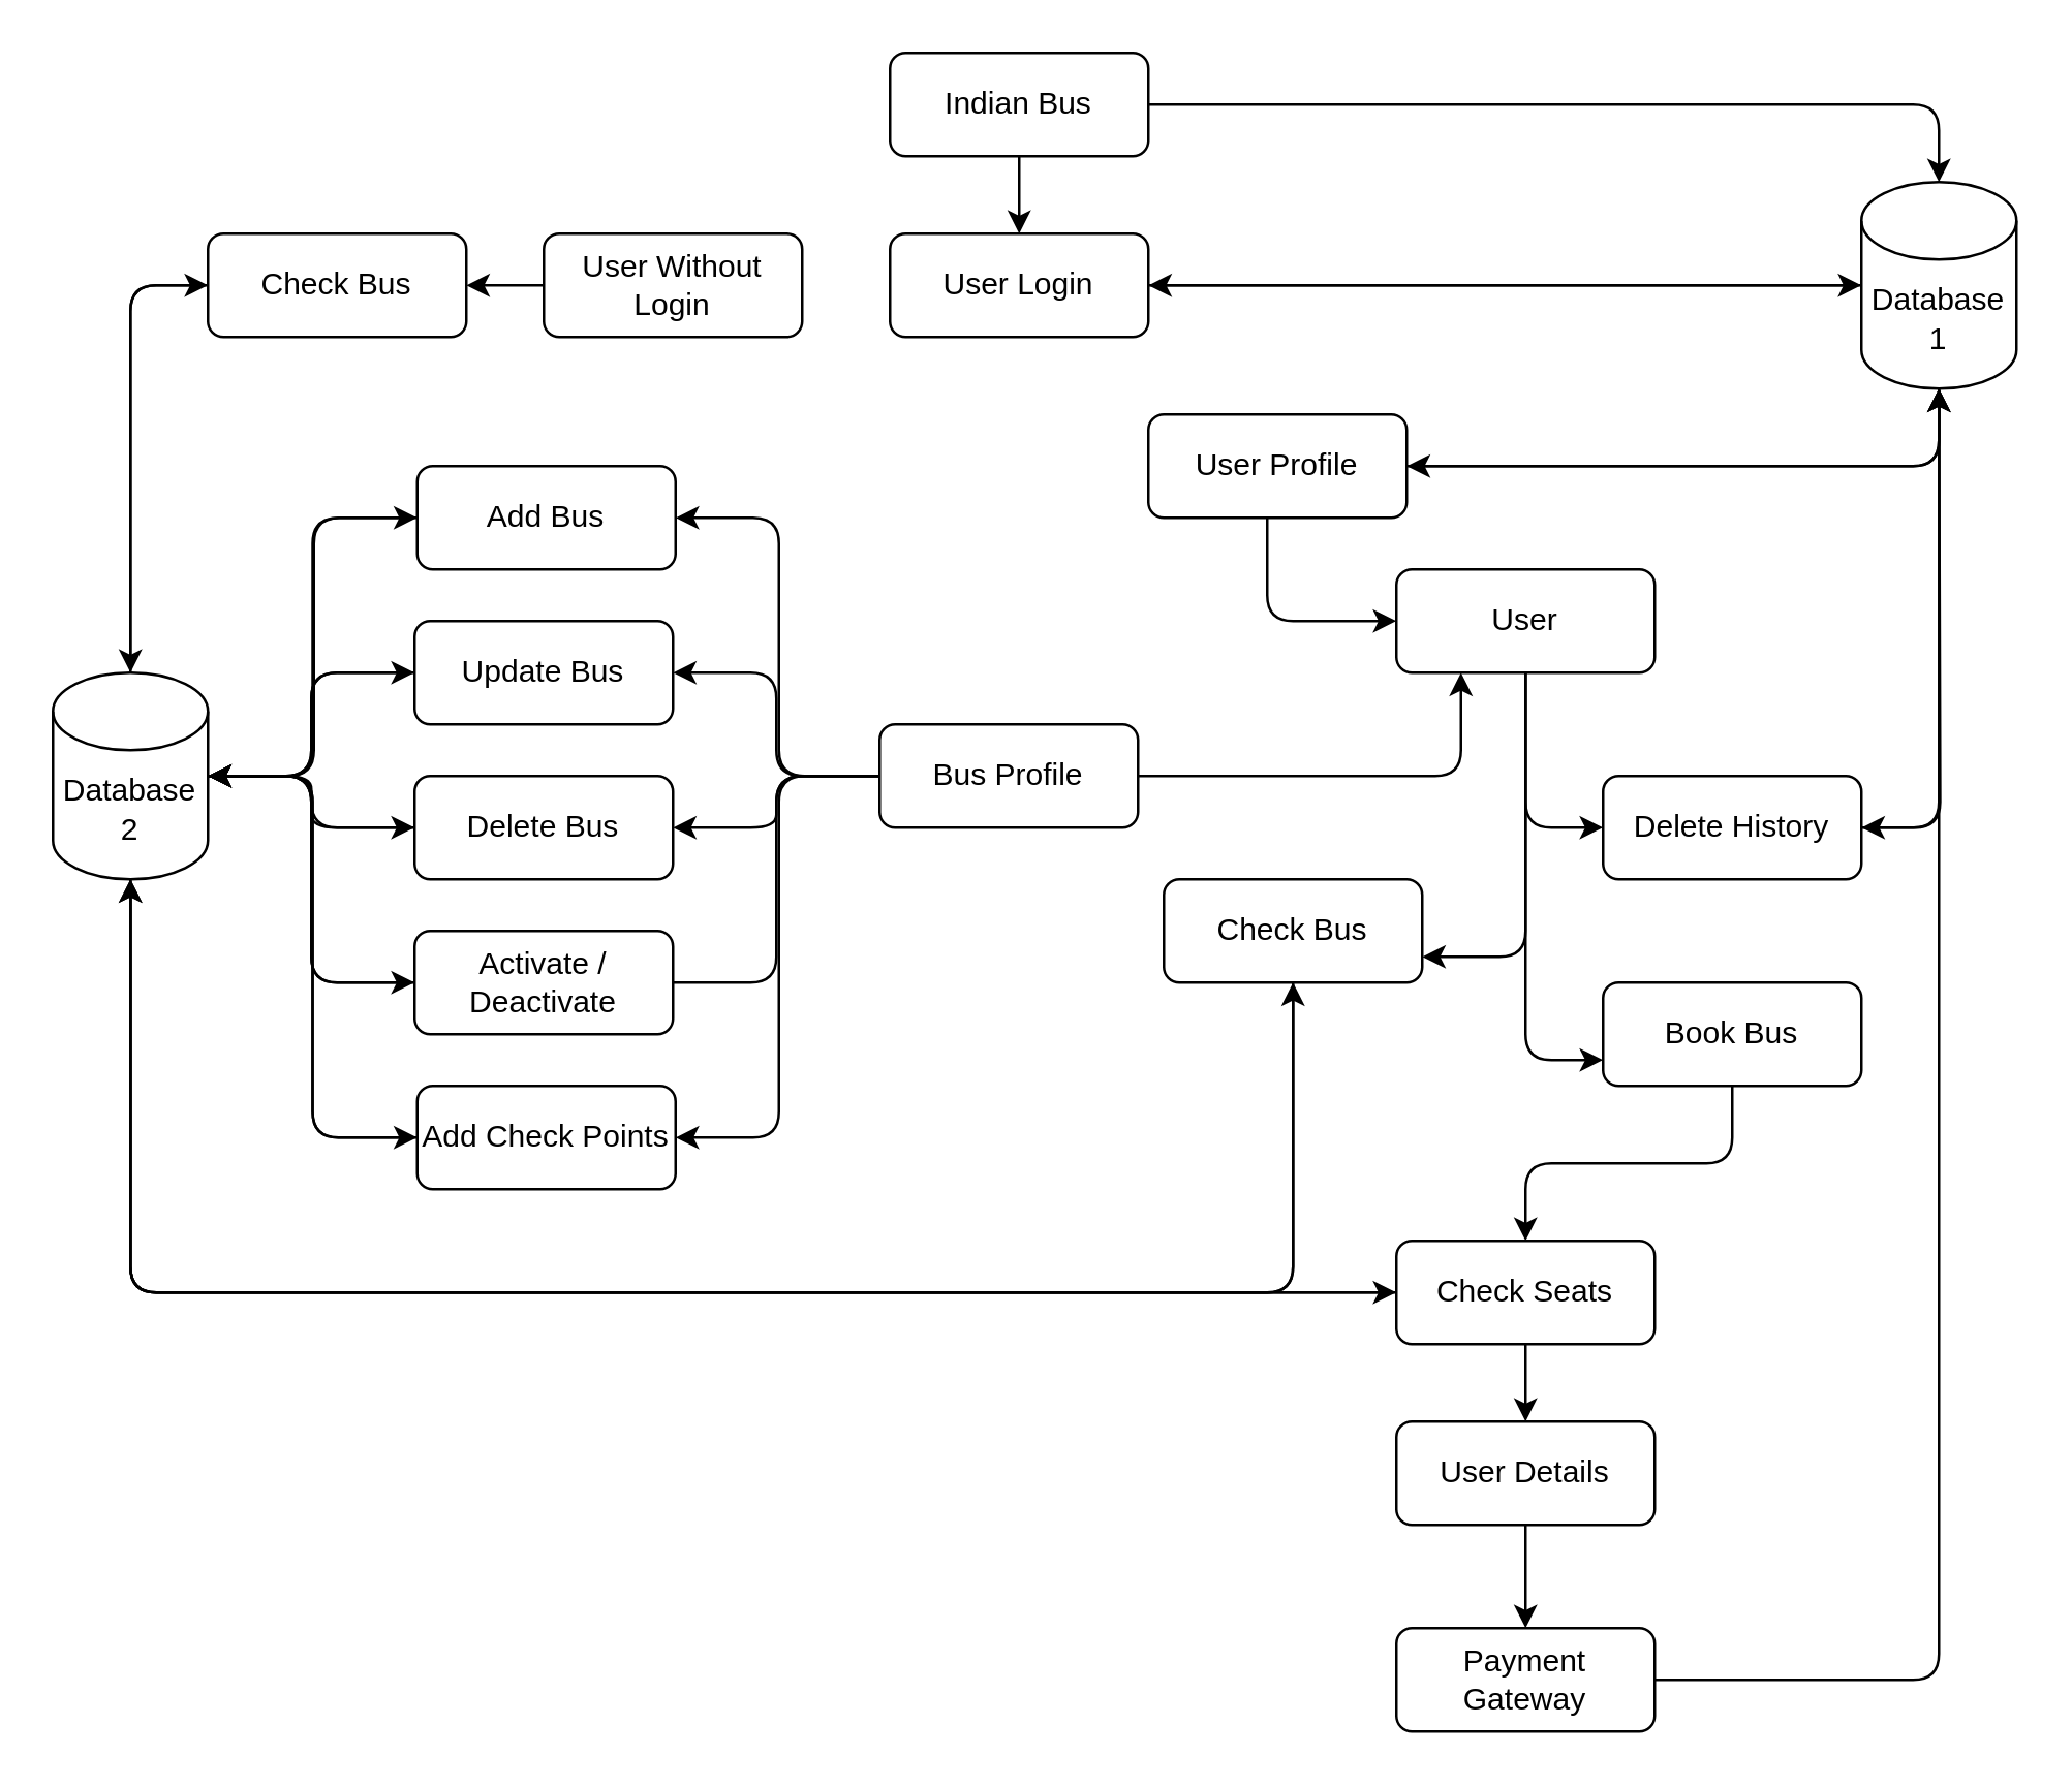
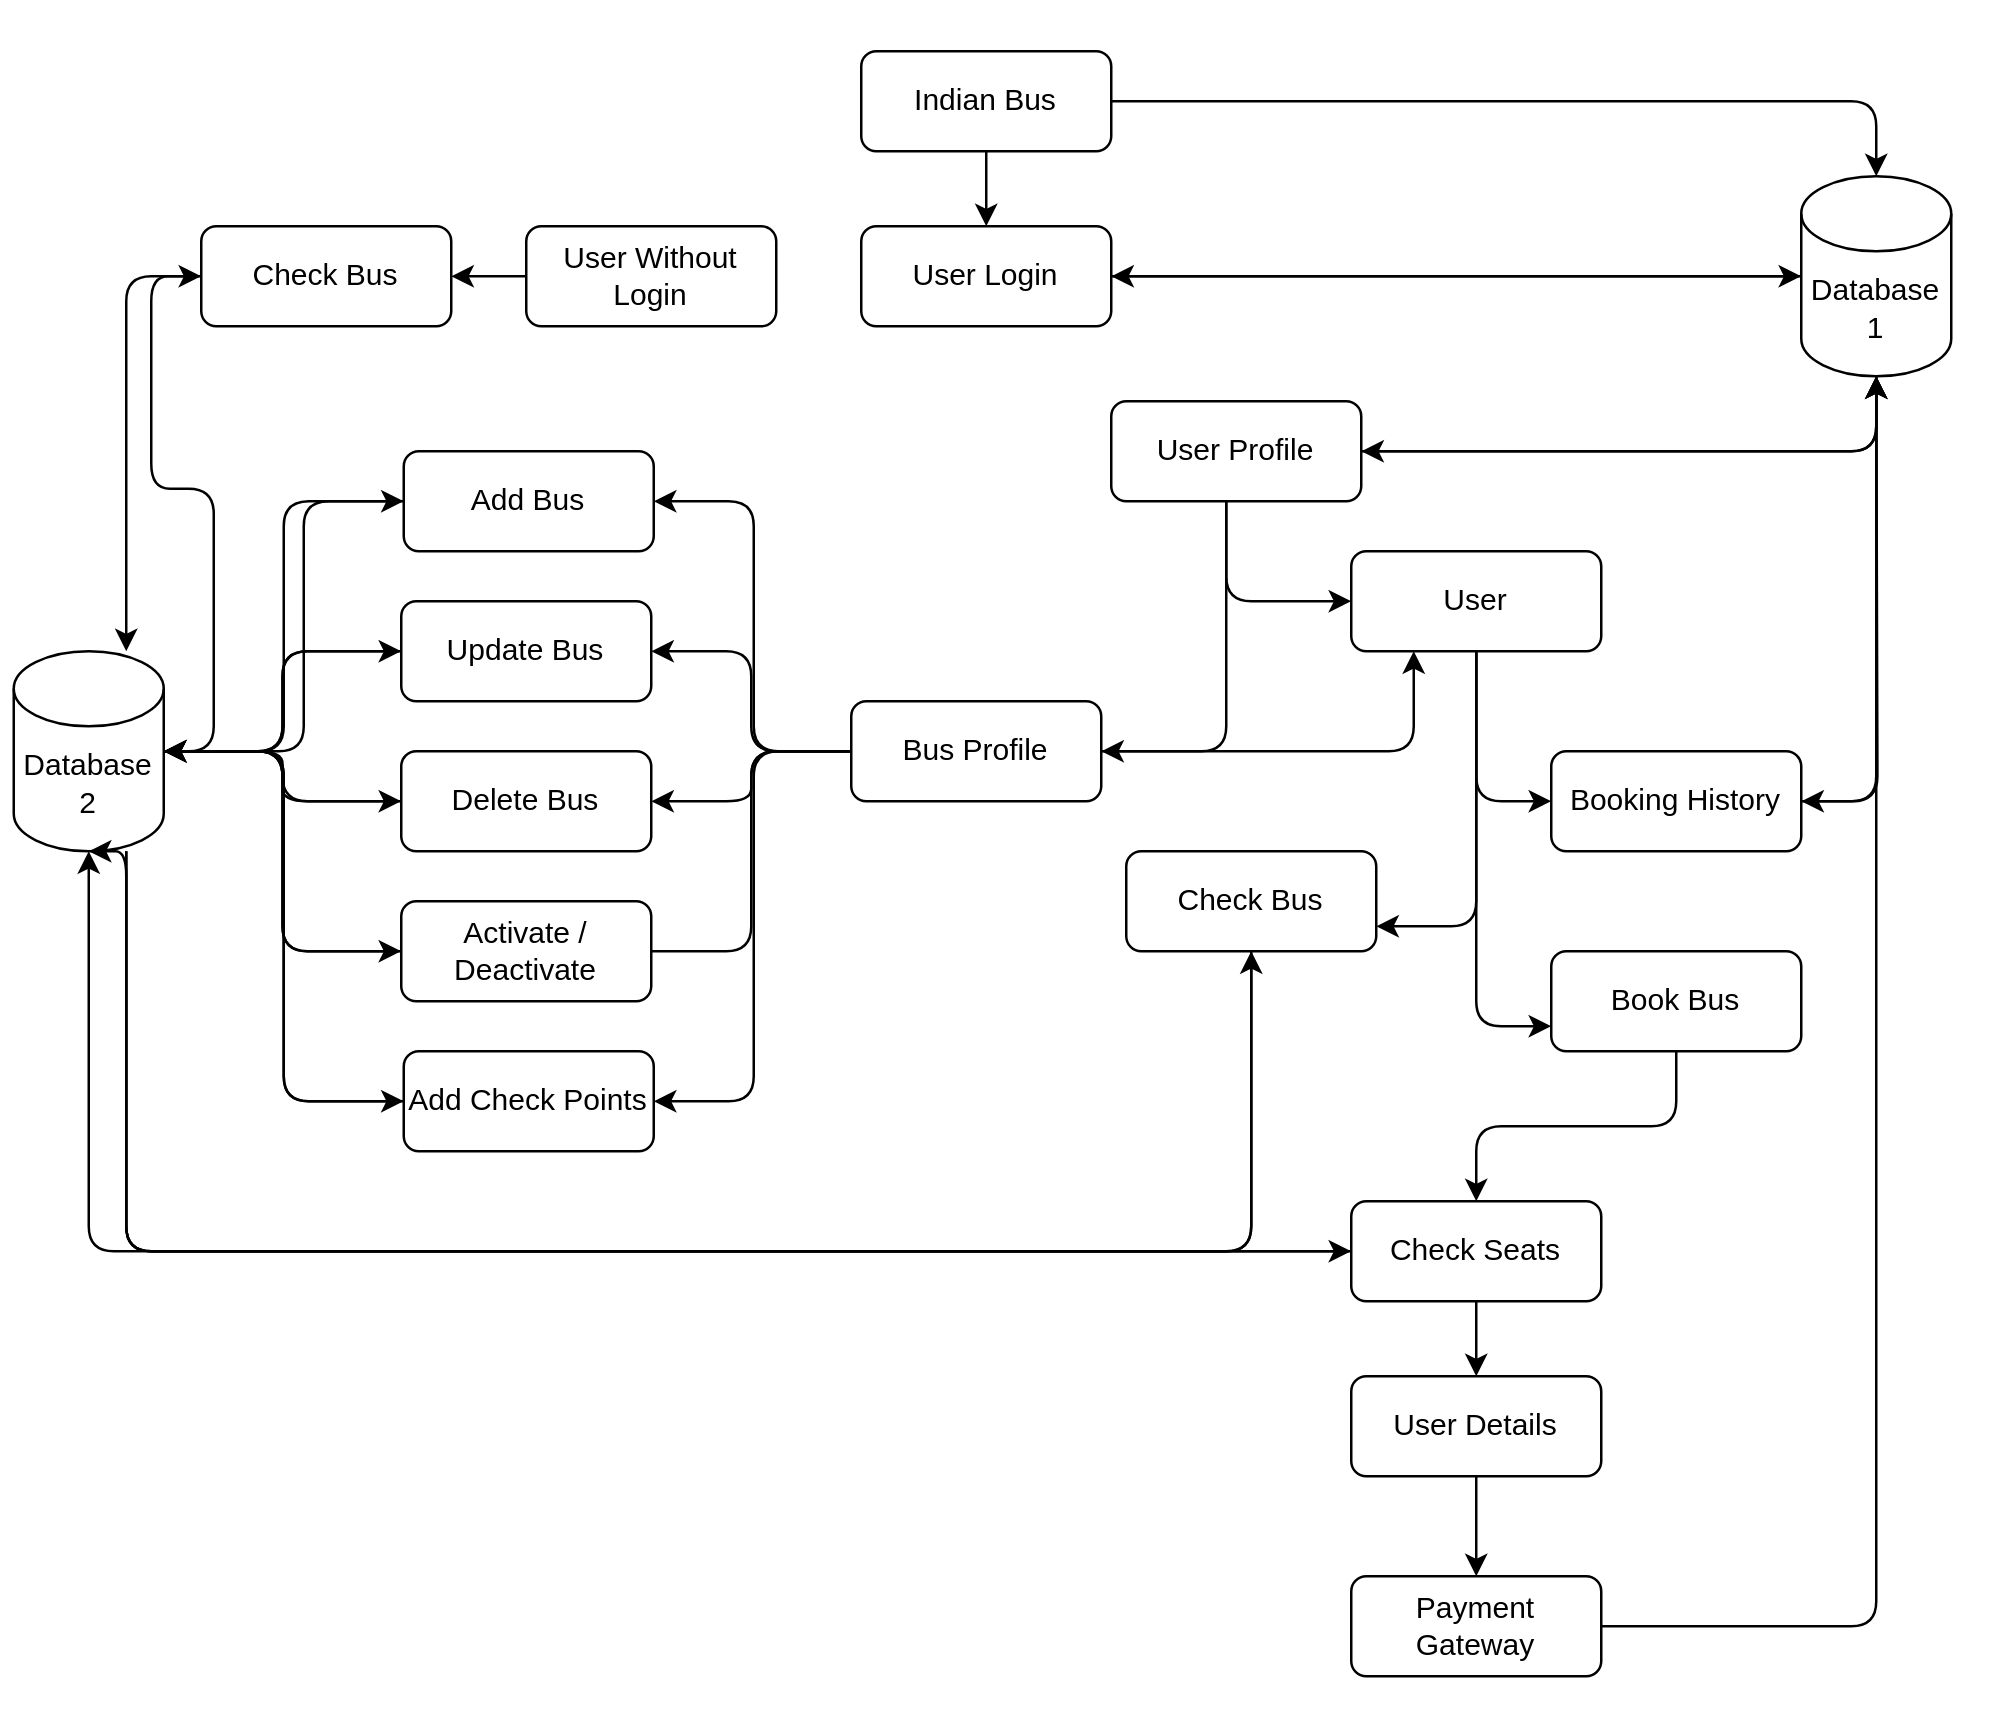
+ <mxCell id="12" style="edgeStyle=orthogonalEdgeStyle;orthogonalLoop=1;jettySize=auto;html=1;" parent="1" source="14" target="25" edge="1"><mxGeometry relative="1" as="geometry"><Array as="points"><mxPoint x="490" y="180" /><mxPoint x="490" y="300" /></Array></mxGeometry></mxCell>
- <mxCell id="44" value="Database 2" style="shape=cylinder3;whiteSpace=wrap;html=1;boundedLbl=1;backgroundOutline=1;size=15;rounded=1;" parent="1" vertex="1"><mxGeometry x="20" y="260" width="60" height="80" as="geometry" /></mxCell>
+ <mxCell id="44" value="Database 2" style="shape=cylinder3;whiteSpace=wrap;html=1;boundedLbl=1;backgroundOutline=1;size=15;rounded=1;" parent="1" vertex="1"><mxGeometry x="5" y="260" width="60" height="80" as="geometry" /></mxCell>
- <mxCell id="50" value="Delete History" style="whiteSpace=wrap;html=1;rounded=1;" parent="1" vertex="1"><mxGeometry x="620" y="300" width="100" height="40" as="geometry" /></mxCell>
+ <mxCell id="50" value="Booking History" style="whiteSpace=wrap;html=1;rounded=1;" parent="1" vertex="1"><mxGeometry x="620" y="300" width="100" height="40" as="geometry" /></mxCell>
